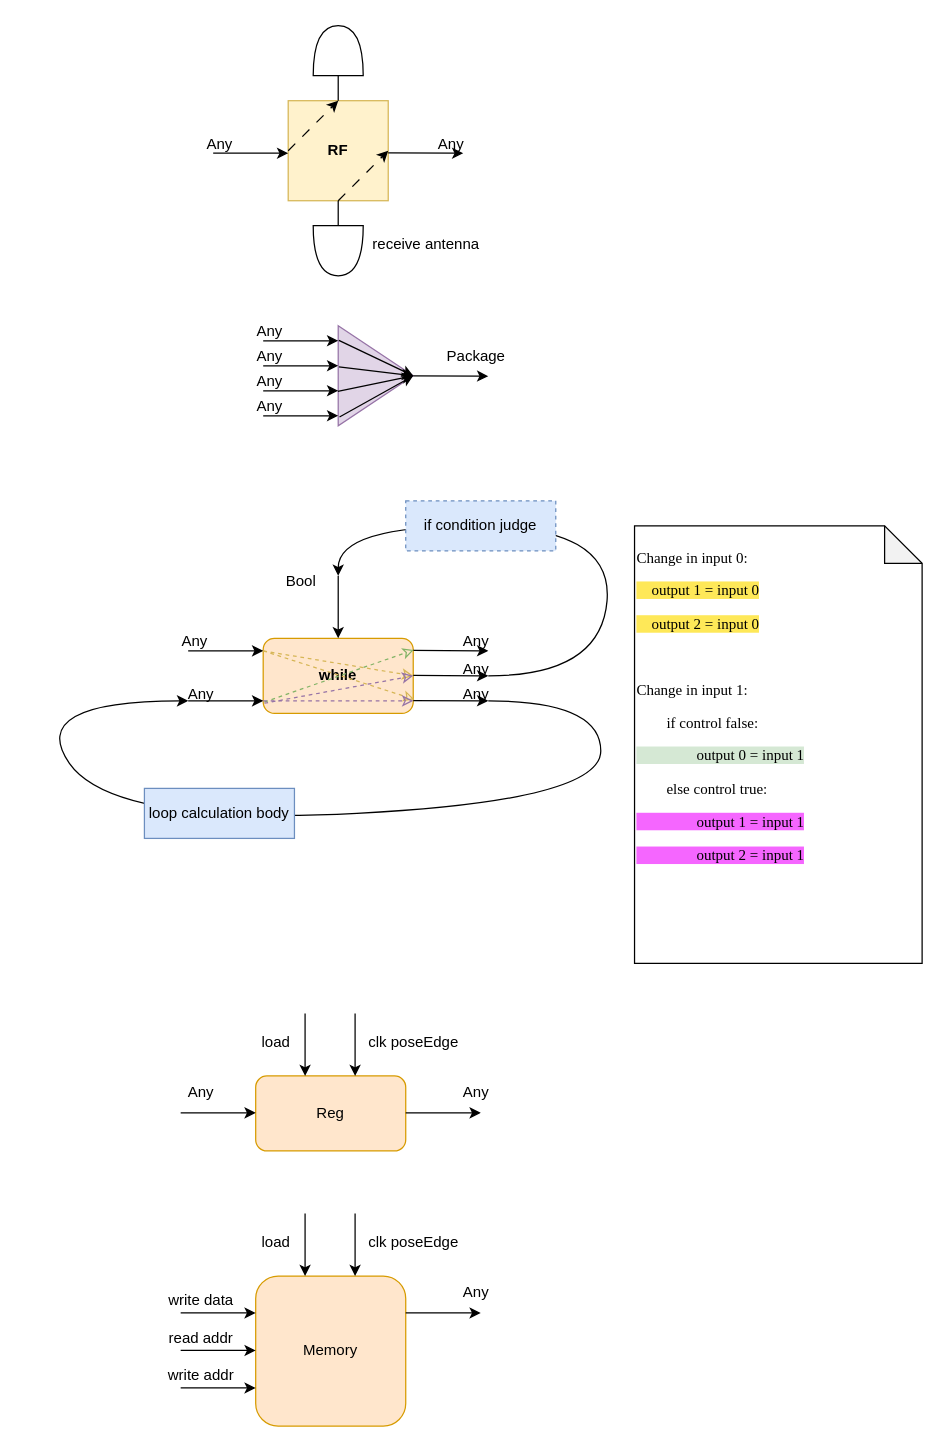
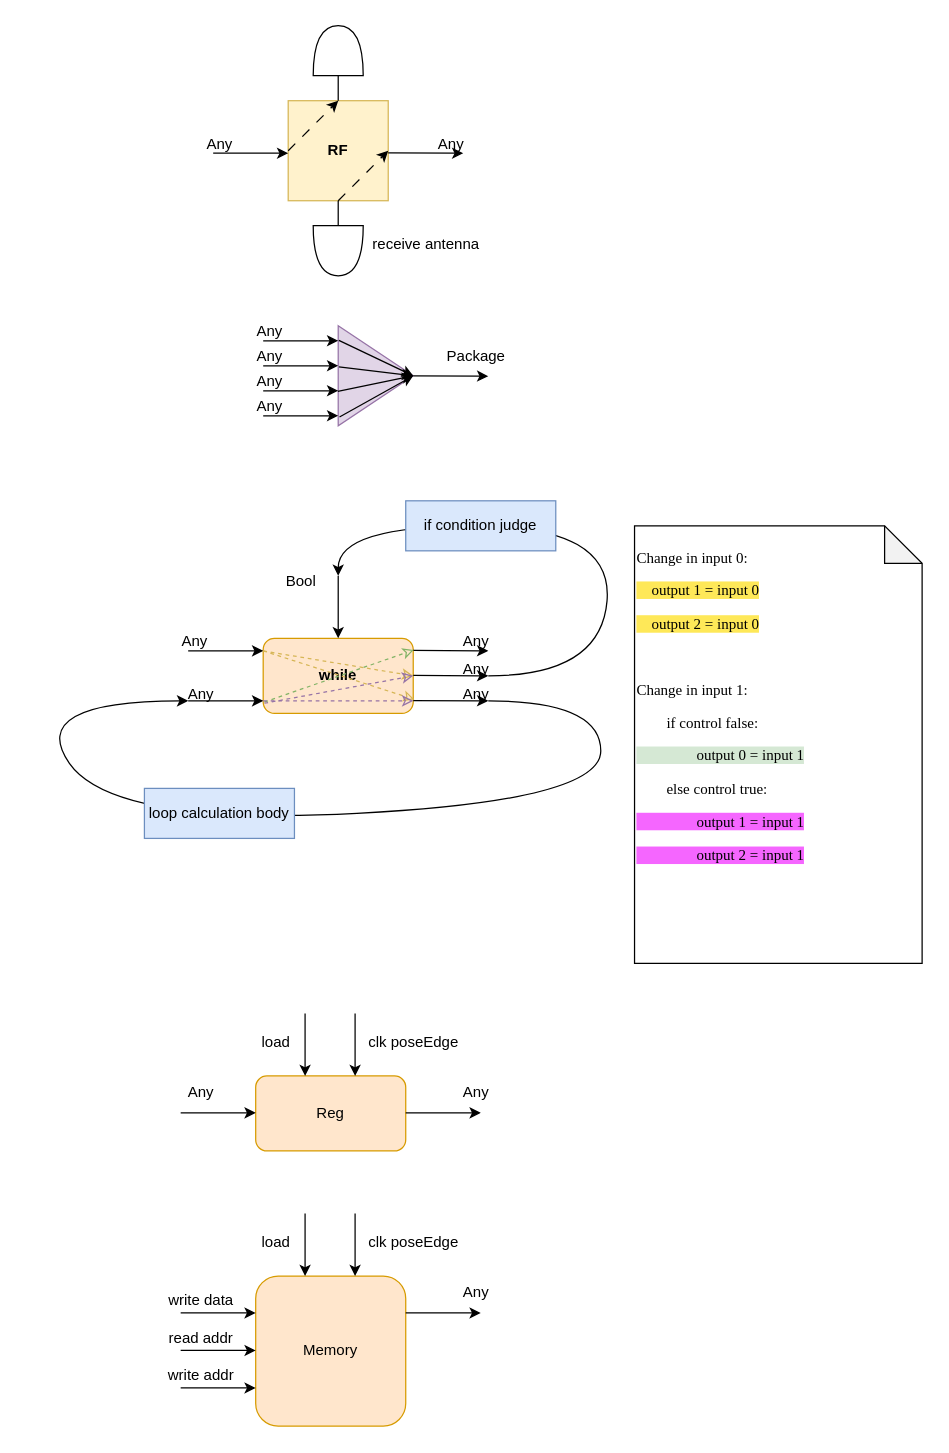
- <mxCell id="12" value="if condition judge" style="rounded=0;whiteSpace=wrap;html=1;fillColor=#dae8fc;strokeColor=#6c8ebf;dashed=1;" parent="1" vertex="1"><mxGeometry x="324" y="400" width="120" height="40" as="geometry" /></mxCell>
+ <mxCell id="12" value="if condition judge" style="rounded=0;whiteSpace=wrap;html=1;fillColor=#dae8fc;strokeColor=#6c8ebf;" parent="1" vertex="1"><mxGeometry x="324" y="400" width="120" height="40" as="geometry" /></mxCell>
